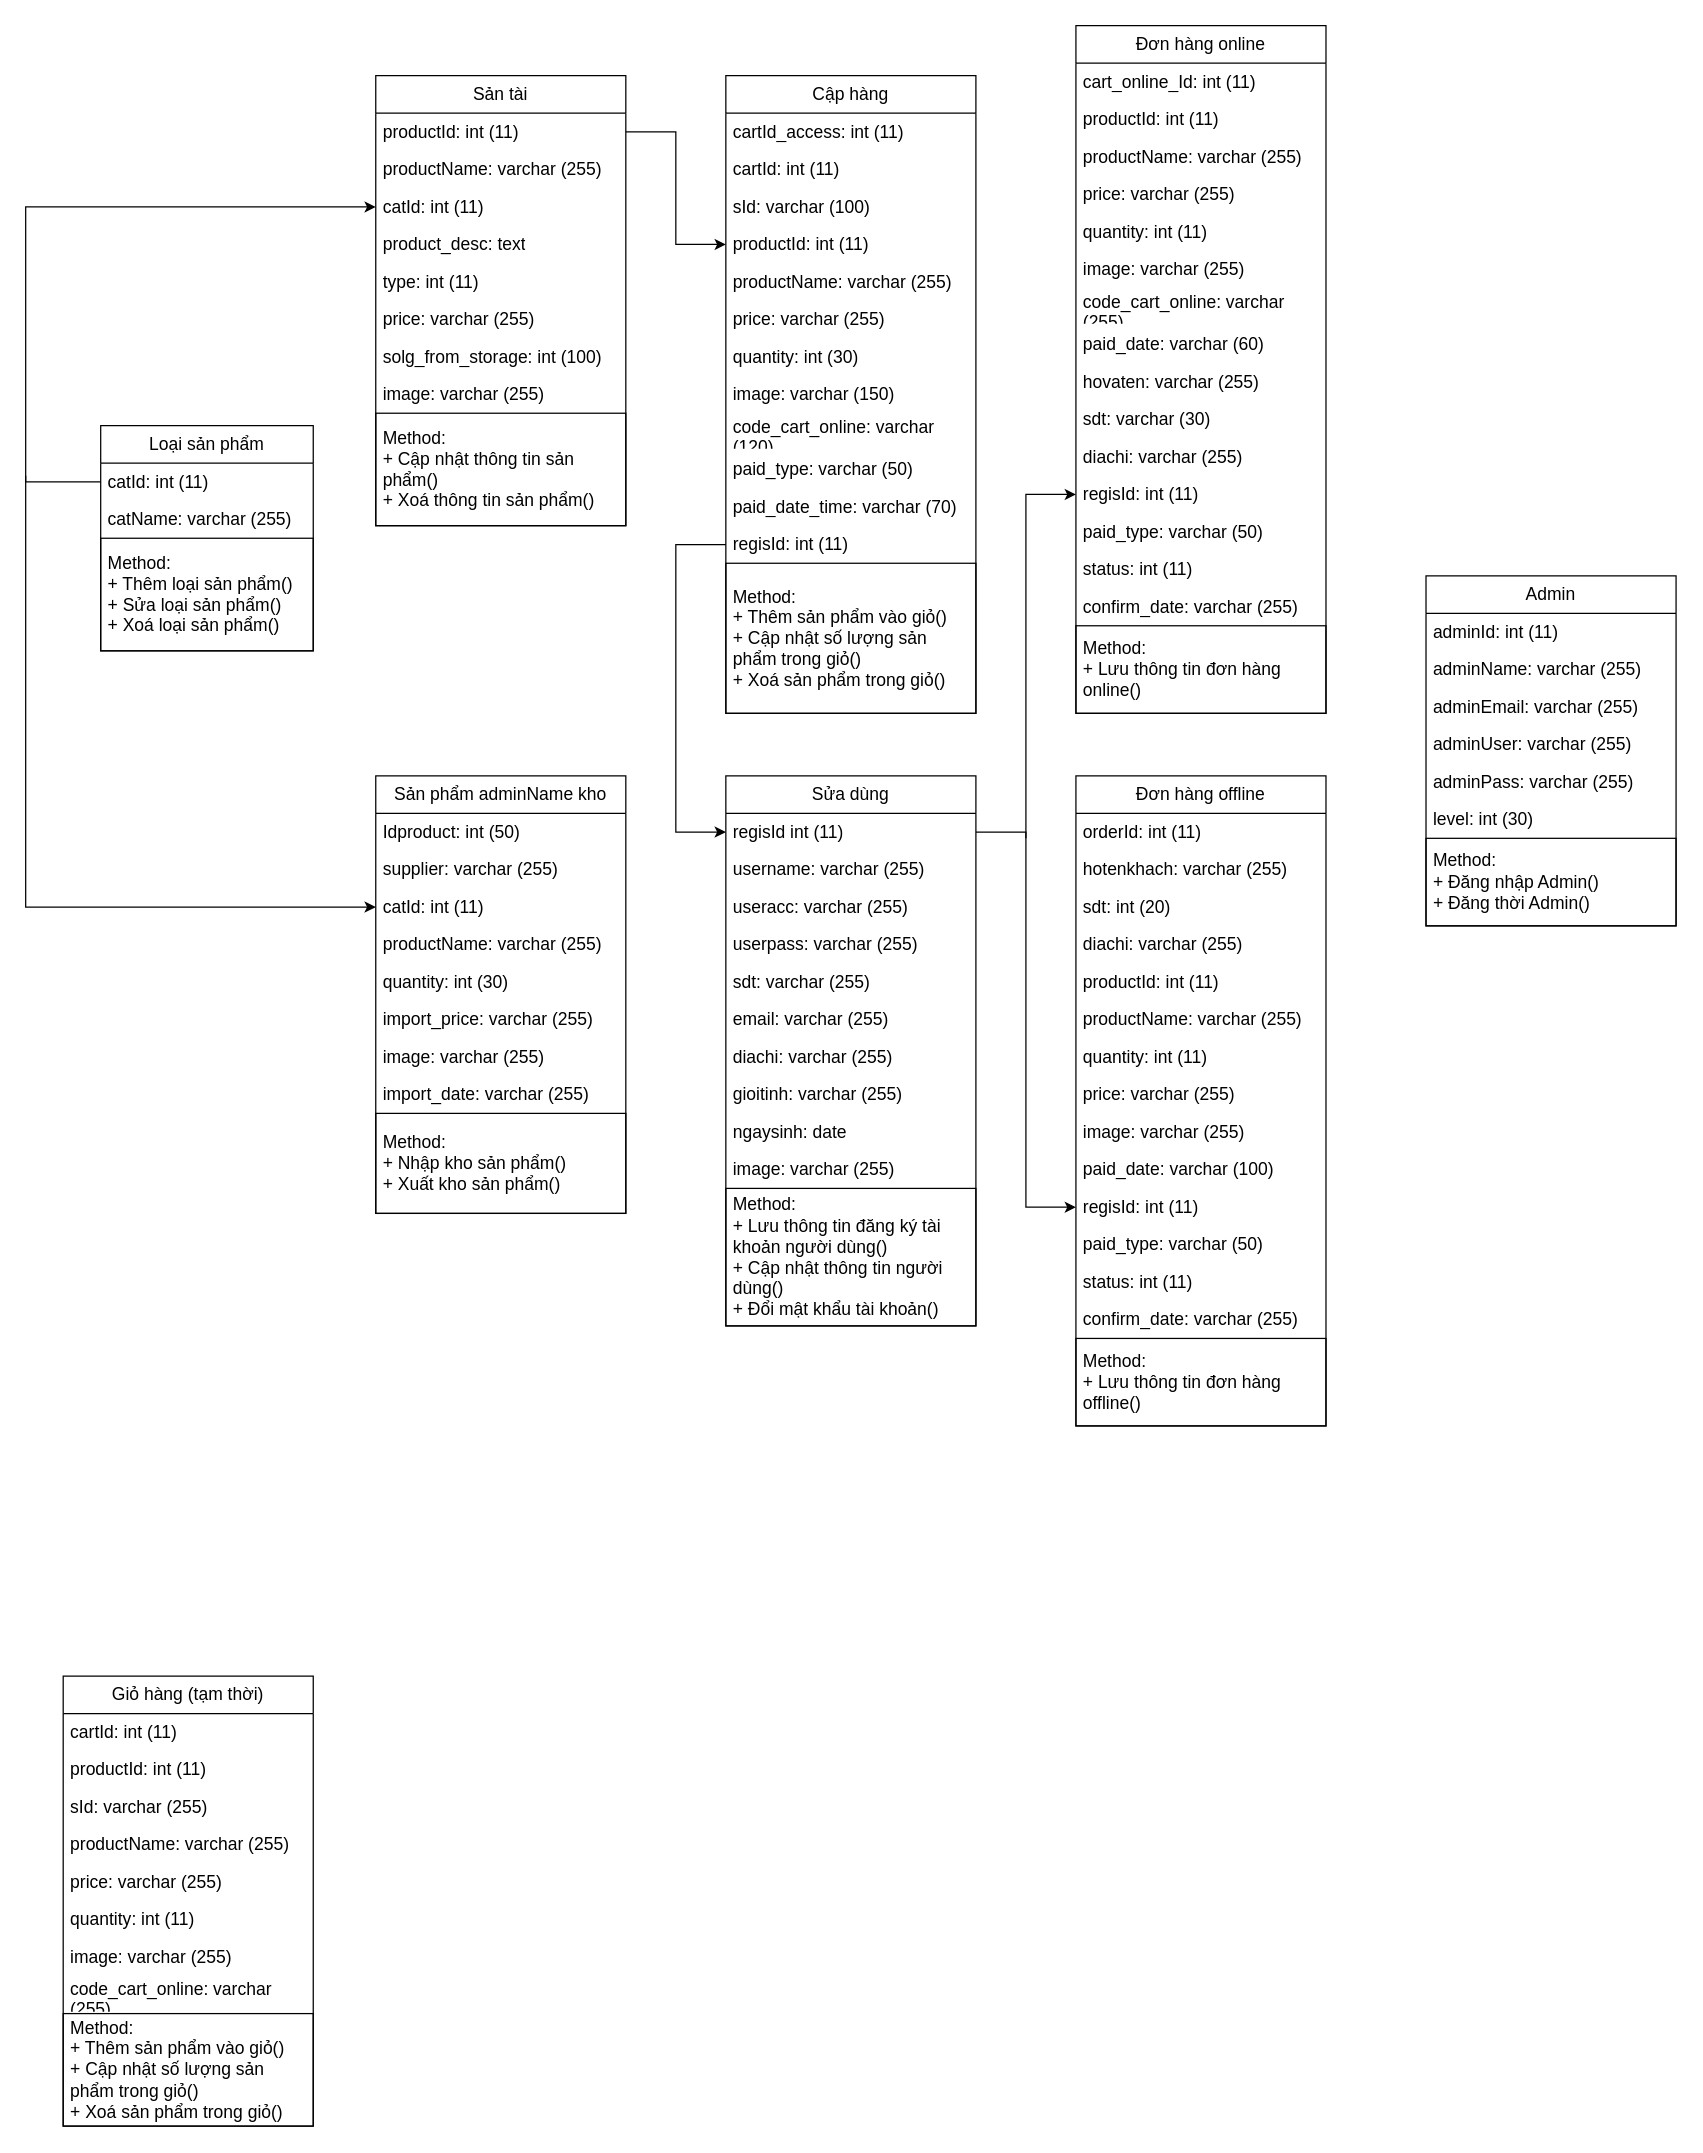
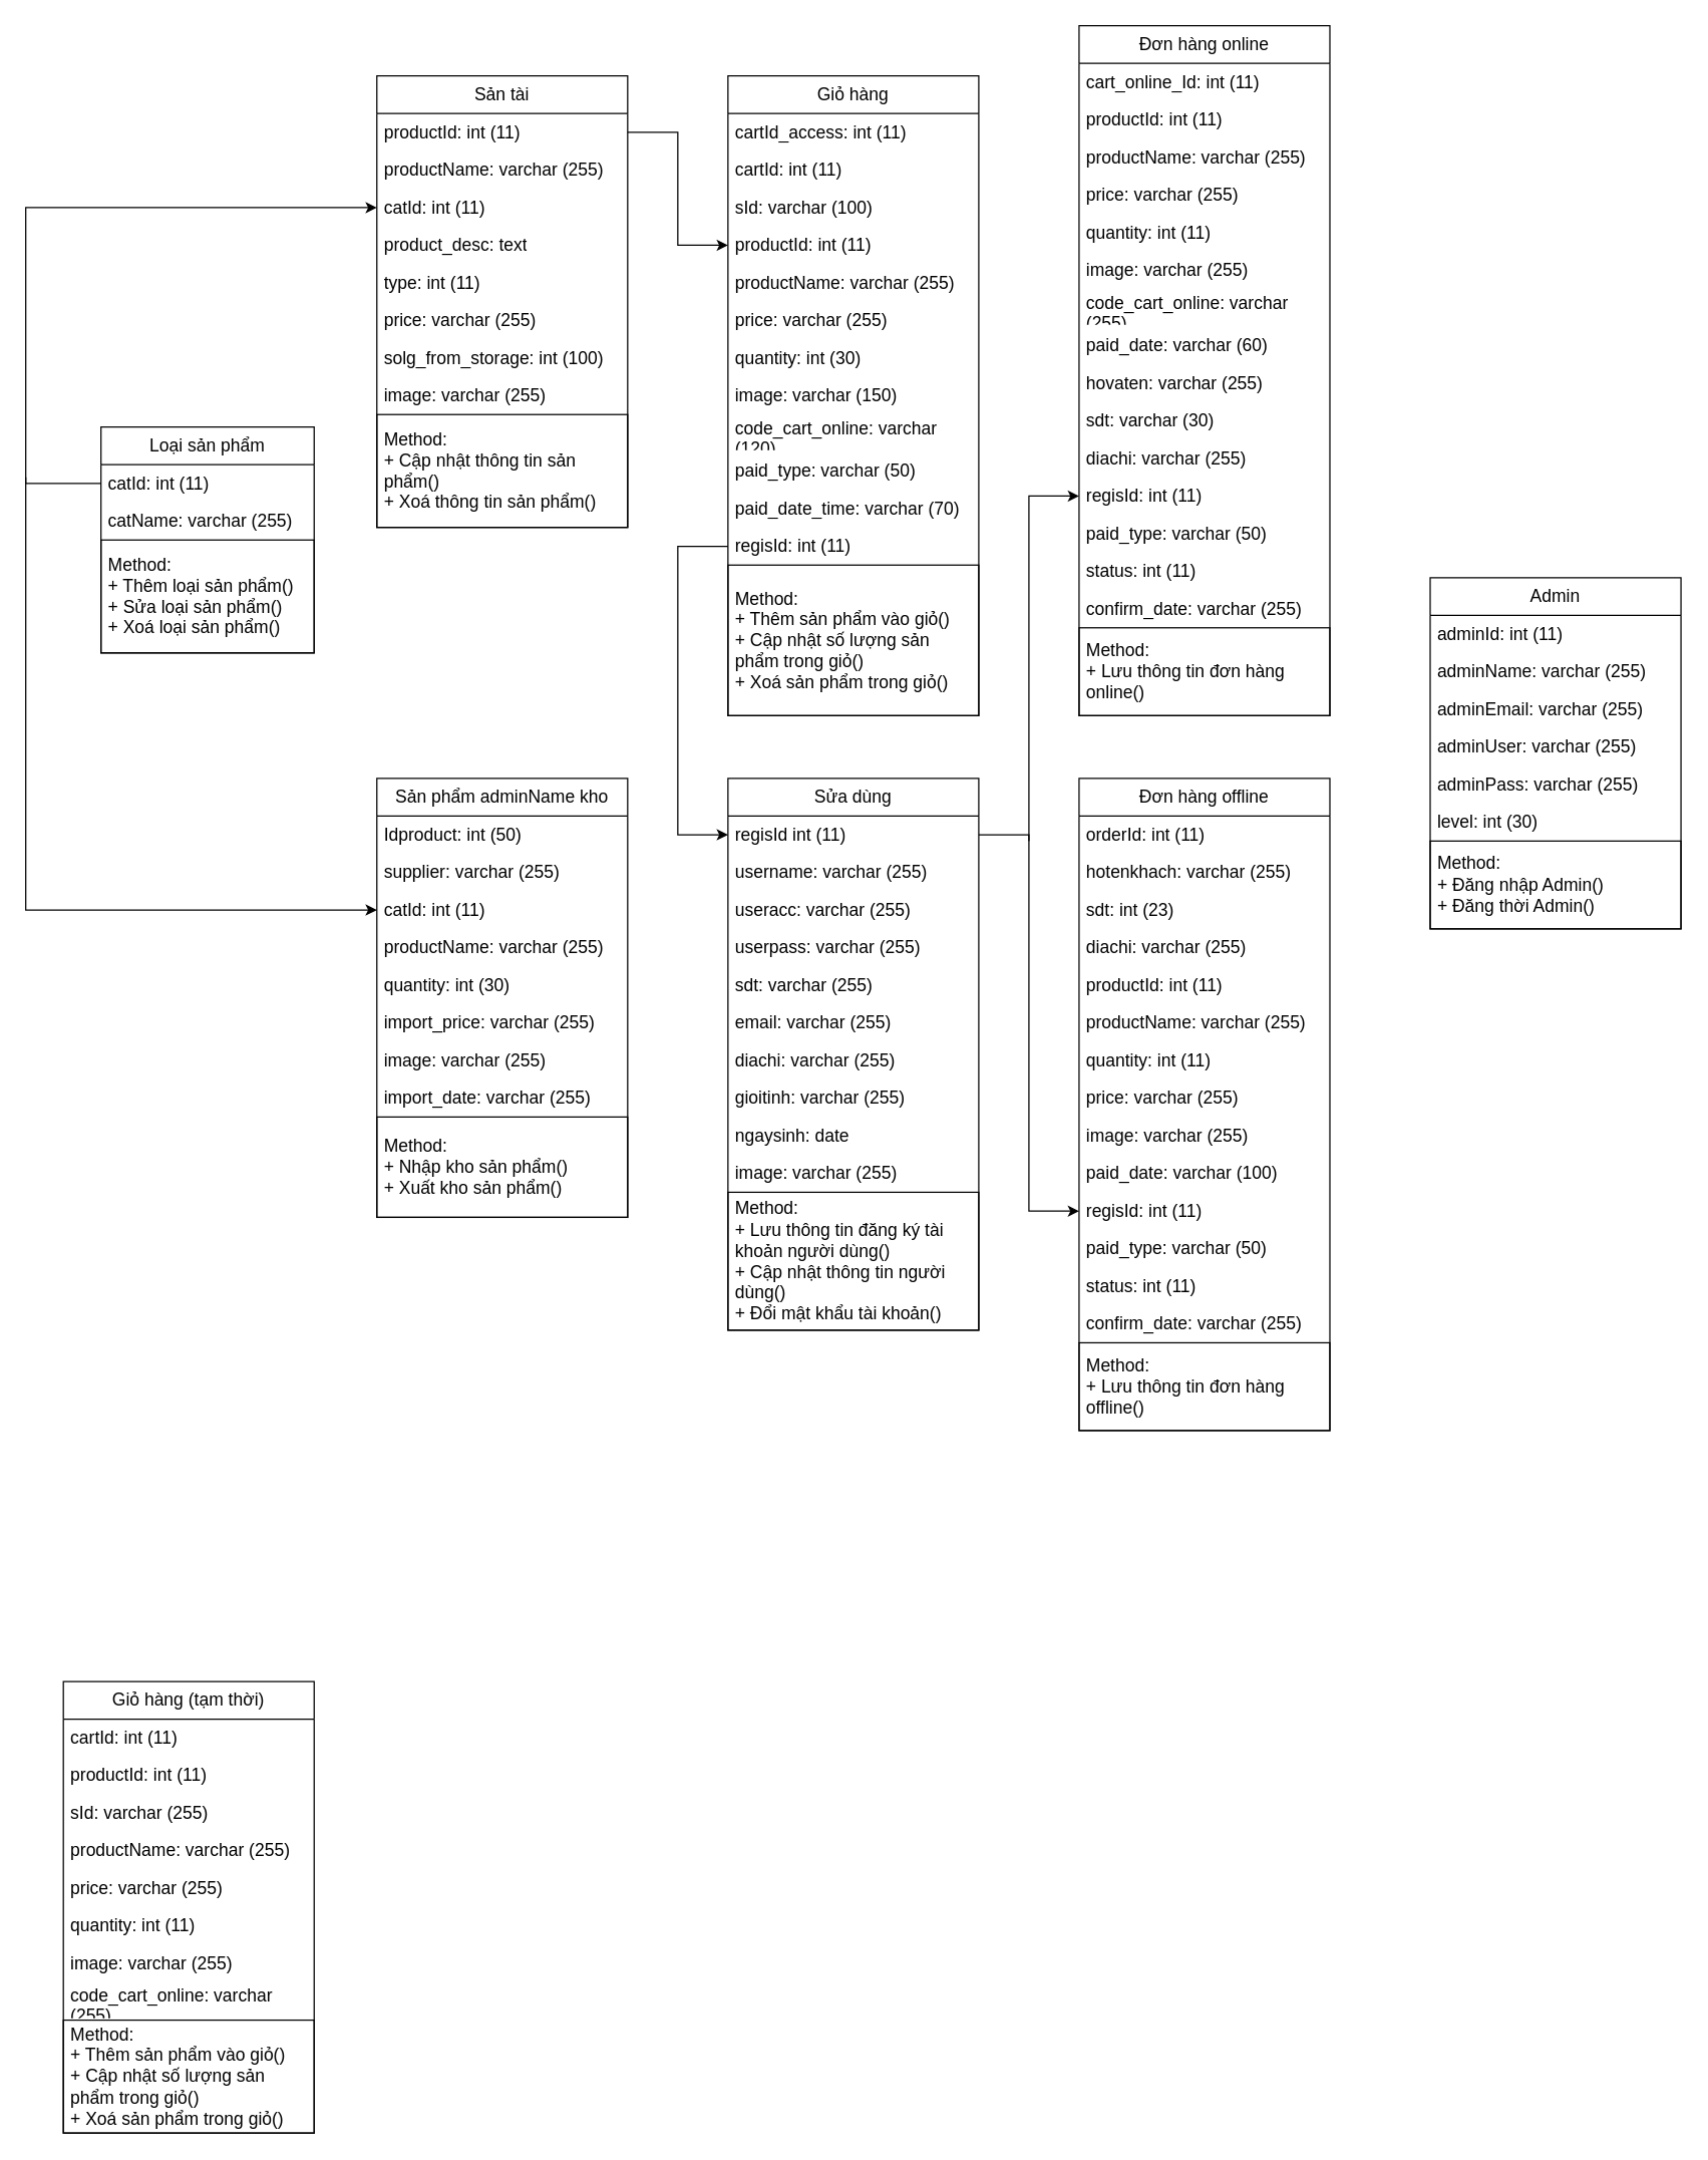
- <mxCell id="36" value="Cập hàng" style="swimlane;fontStyle=0;childLayout=stackLayout;horizontal=1;startSize=30;horizontalStack=0;resizeParent=1;resizeParentMax=0;resizeLast=0;collapsible=1;marginBottom=0;whiteSpace=wrap;html=1;fontSize=14;" parent="1" vertex="1"><mxGeometry x="580" y="60" width="200" height="510" as="geometry"><mxRectangle x="350" y="260" width="100" height="30" as="alternateBounds" /></mxGeometry></mxCell>
+ <mxCell id="36" value="Giỏ hàng" style="swimlane;fontStyle=0;childLayout=stackLayout;horizontal=1;startSize=30;horizontalStack=0;resizeParent=1;resizeParentMax=0;resizeLast=0;collapsible=1;marginBottom=0;whiteSpace=wrap;html=1;fontSize=14;" parent="1" vertex="1"><mxGeometry x="580" y="60" width="200" height="510" as="geometry"><mxRectangle x="350" y="260" width="100" height="30" as="alternateBounds" /></mxGeometry></mxCell>
- <mxCell id="65" value="sdt: int (20)" style="text;strokeColor=none;fillColor=none;align=left;verticalAlign=middle;spacingLeft=4;spacingRight=4;overflow=hidden;points=[[0,0.5],[1,0.5]];portConstraint=eastwest;rotatable=0;whiteSpace=wrap;html=1;fontSize=14;" parent="62" vertex="1"><mxGeometry y="90" width="200" height="30" as="geometry" /></mxCell>
+ <mxCell id="65" value="sdt: int (23)" style="text;strokeColor=none;fillColor=none;align=left;verticalAlign=middle;spacingLeft=4;spacingRight=4;overflow=hidden;points=[[0,0.5],[1,0.5]];portConstraint=eastwest;rotatable=0;whiteSpace=wrap;html=1;fontSize=14;" parent="62" vertex="1"><mxGeometry y="90" width="200" height="30" as="geometry" /></mxCell>
